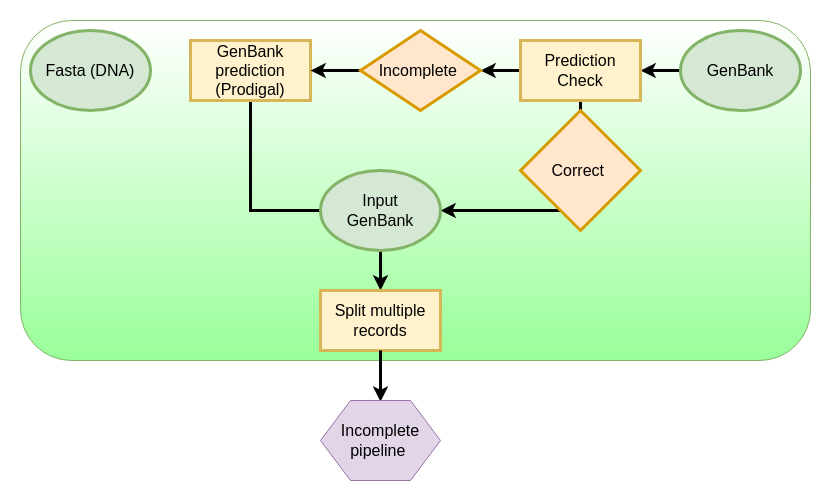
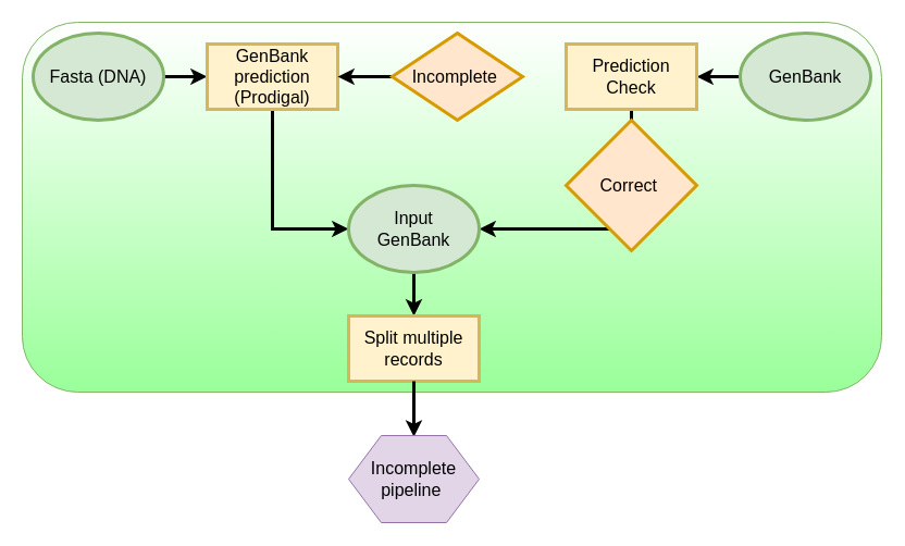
+ <mxCell id="3" style="edgeStyle=orthogonalEdgeStyle;rounded=0;html=1;exitX=1;exitY=0.5;entryX=0;entryY=0.5;jettySize=auto;orthogonalLoop=1;strokeWidth=3;fontSize=16;" edge="1" parent="1" source="4" target="11"><mxGeometry relative="1" as="geometry" /></mxCell>
- <mxCell id="8" style="edgeStyle=orthogonalEdgeStyle;rounded=0;html=1;exitX=0;exitY=0.5;entryX=1;entryY=0.5;jettySize=auto;orthogonalLoop=1;strokeWidth=3;fontSize=16;" edge="1" parent="1" source="9" target="14"><mxGeometry relative="1" as="geometry" /></mxCell>
- <mxCell id="10" style="edgeStyle=orthogonalEdgeStyle;rounded=0;html=1;exitX=0.5;exitY=1;entryX=0;entryY=0.5;jettySize=auto;orthogonalLoop=1;strokeWidth=3;fontSize=16;endArrow=none;" edge="1" parent="1" source="11" target="16"><mxGeometry relative="1" as="geometry"><mxPoint x="320" y="240" as="targetPoint" /></mxGeometry></mxCell>
+ <mxCell id="10" style="edgeStyle=orthogonalEdgeStyle;rounded=0;html=1;exitX=0.5;exitY=1;entryX=0;entryY=0.5;jettySize=auto;orthogonalLoop=1;strokeWidth=3;fontSize=16;" edge="1" parent="1" source="11" target="16"><mxGeometry relative="1" as="geometry"><mxPoint x="320" y="240" as="targetPoint" /></mxGeometry></mxCell>
